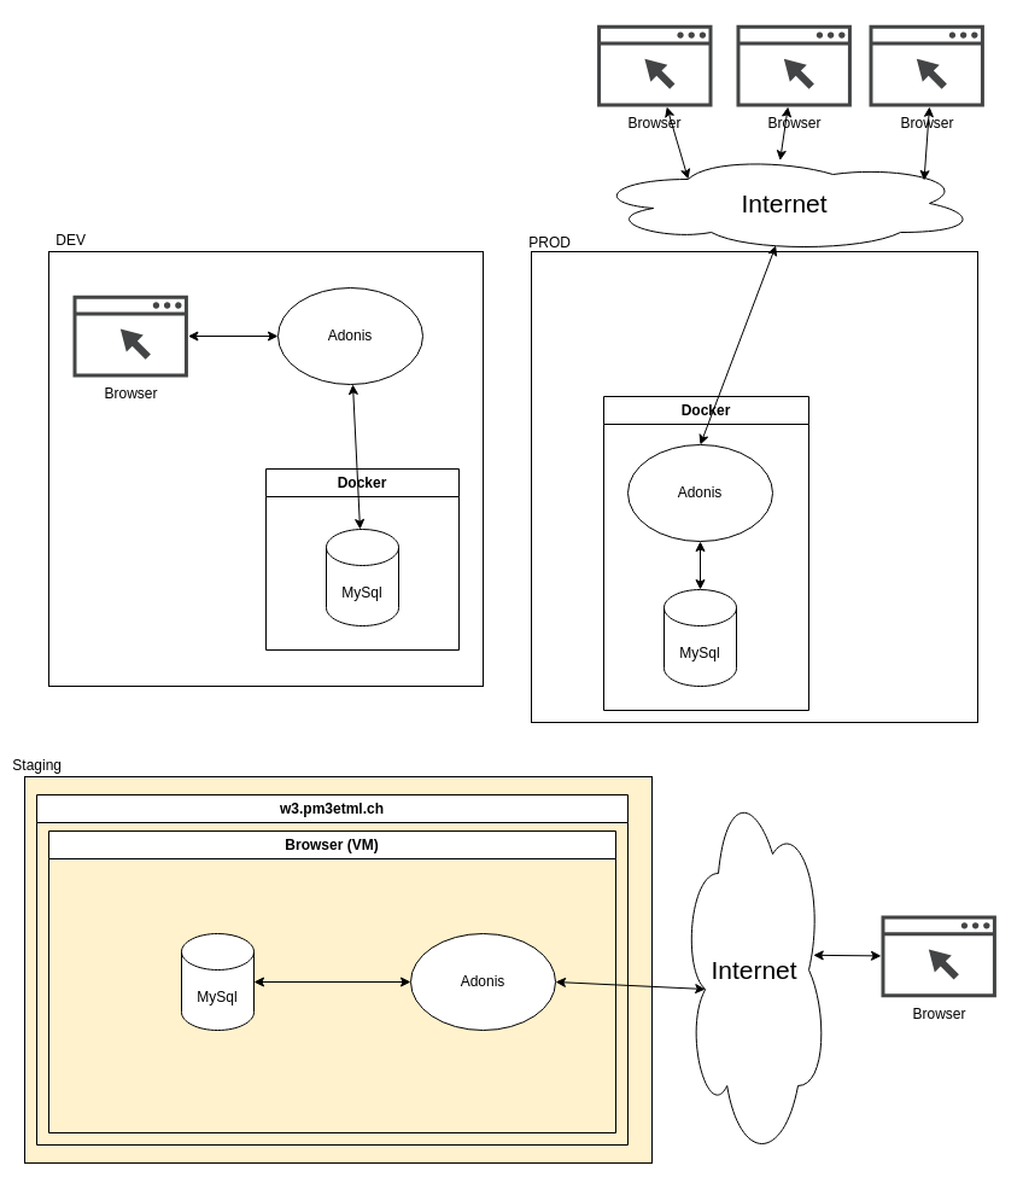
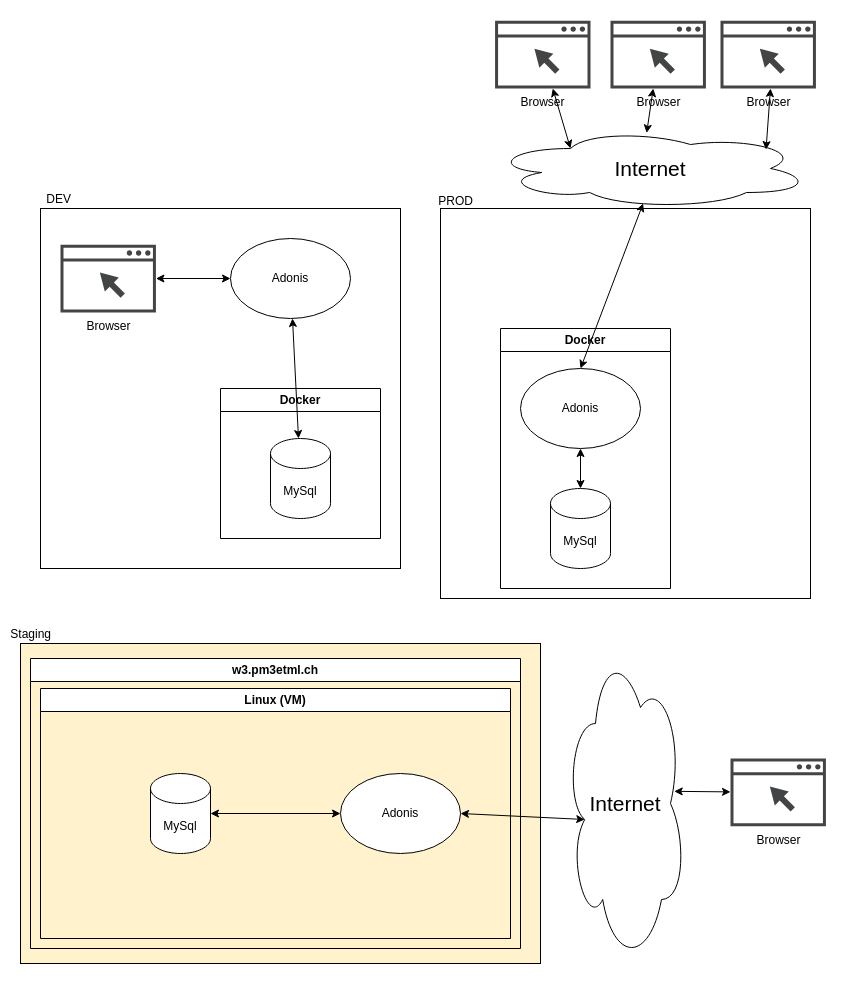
- <mxCell id="24" value="Browser (VM)" style="swimlane;whiteSpace=wrap;html=1;" vertex="1" parent="23"><mxGeometry x="10" y="30" width="470" height="250" as="geometry" /></mxCell>
+ <mxCell id="24" value="Linux (VM)" style="swimlane;whiteSpace=wrap;html=1;" vertex="1" parent="23"><mxGeometry x="10" y="30" width="470" height="250" as="geometry" /></mxCell>
